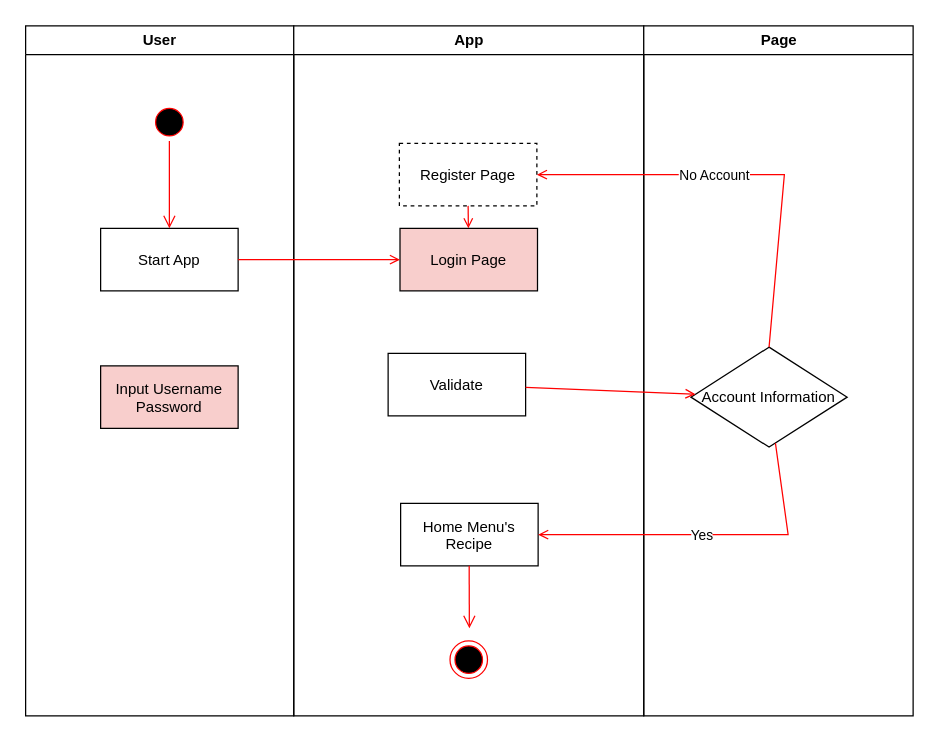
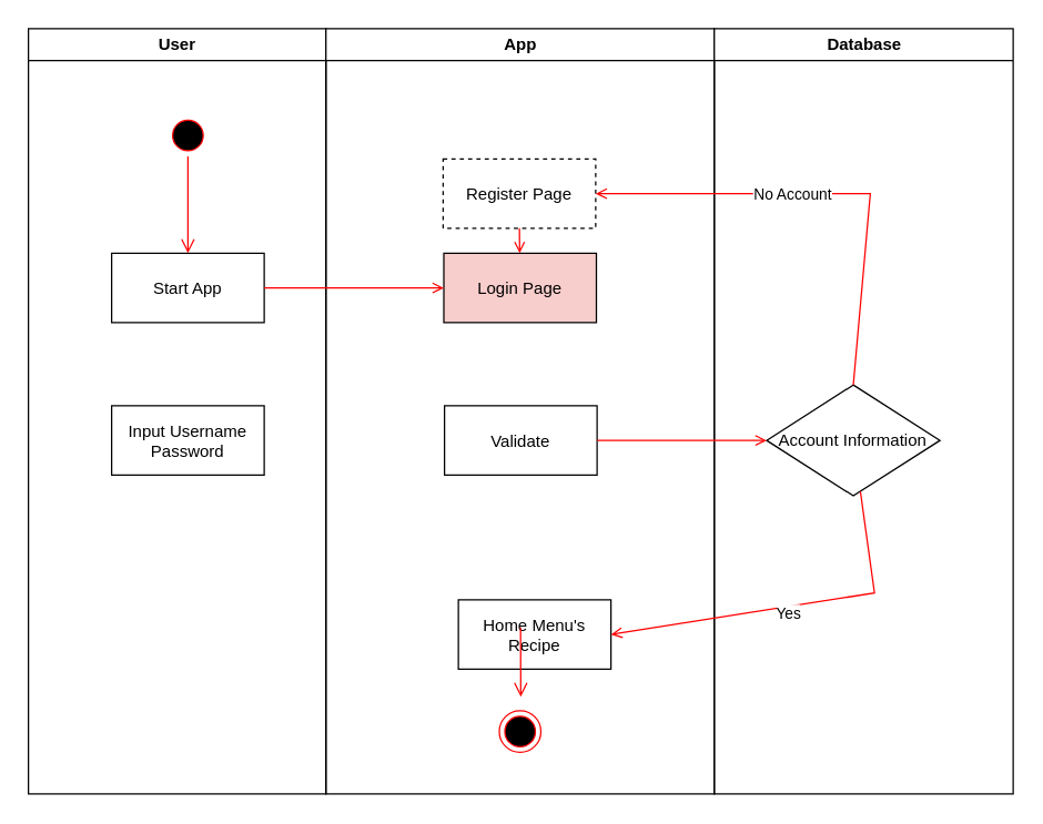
- <mxCell id="15" value="Page" style="swimlane;whiteSpace=wrap" parent="1" vertex="1"><mxGeometry x="514.5" y="20" width="215.5" height="552" as="geometry" /></mxCell>
+ <mxCell id="15" value="Database" style="swimlane;whiteSpace=wrap" parent="1" vertex="1"><mxGeometry x="514.5" y="20" width="215.5" height="552" as="geometry" /></mxCell>
- <mxCell id="9" value="Validate" style="" parent="4" vertex="1"><mxGeometry x="75.5" y="262" width="110" height="50" as="geometry" /></mxCell>
+ <mxCell id="9" value="Validate" style="" parent="4" vertex="1"><mxGeometry x="85.5" y="272" width="110" height="50" as="geometry" /></mxCell>
- <mxCell id="7" value="Input Username&#10;Password" style="fillColor=#f8cecc;" parent="4" vertex="1"><mxGeometry x="-154.5" y="272" width="110" height="50" as="geometry" /></mxCell>
+ <mxCell id="7" value="Input Username&#10;Password" style="" parent="4" vertex="1"><mxGeometry x="-154.5" y="272" width="110" height="50" as="geometry" /></mxCell>
- <mxCell id="12" value="Home Menu's&#10;Recipe" style="" parent="4" vertex="1"><mxGeometry x="85.5" y="382" width="110" height="50" as="geometry" /></mxCell>
+ <mxCell id="12" value="Home Menu's&#10;Recipe" style="" parent="4" vertex="1"><mxGeometry x="95.5" y="412" width="110" height="50" as="geometry" /></mxCell>
